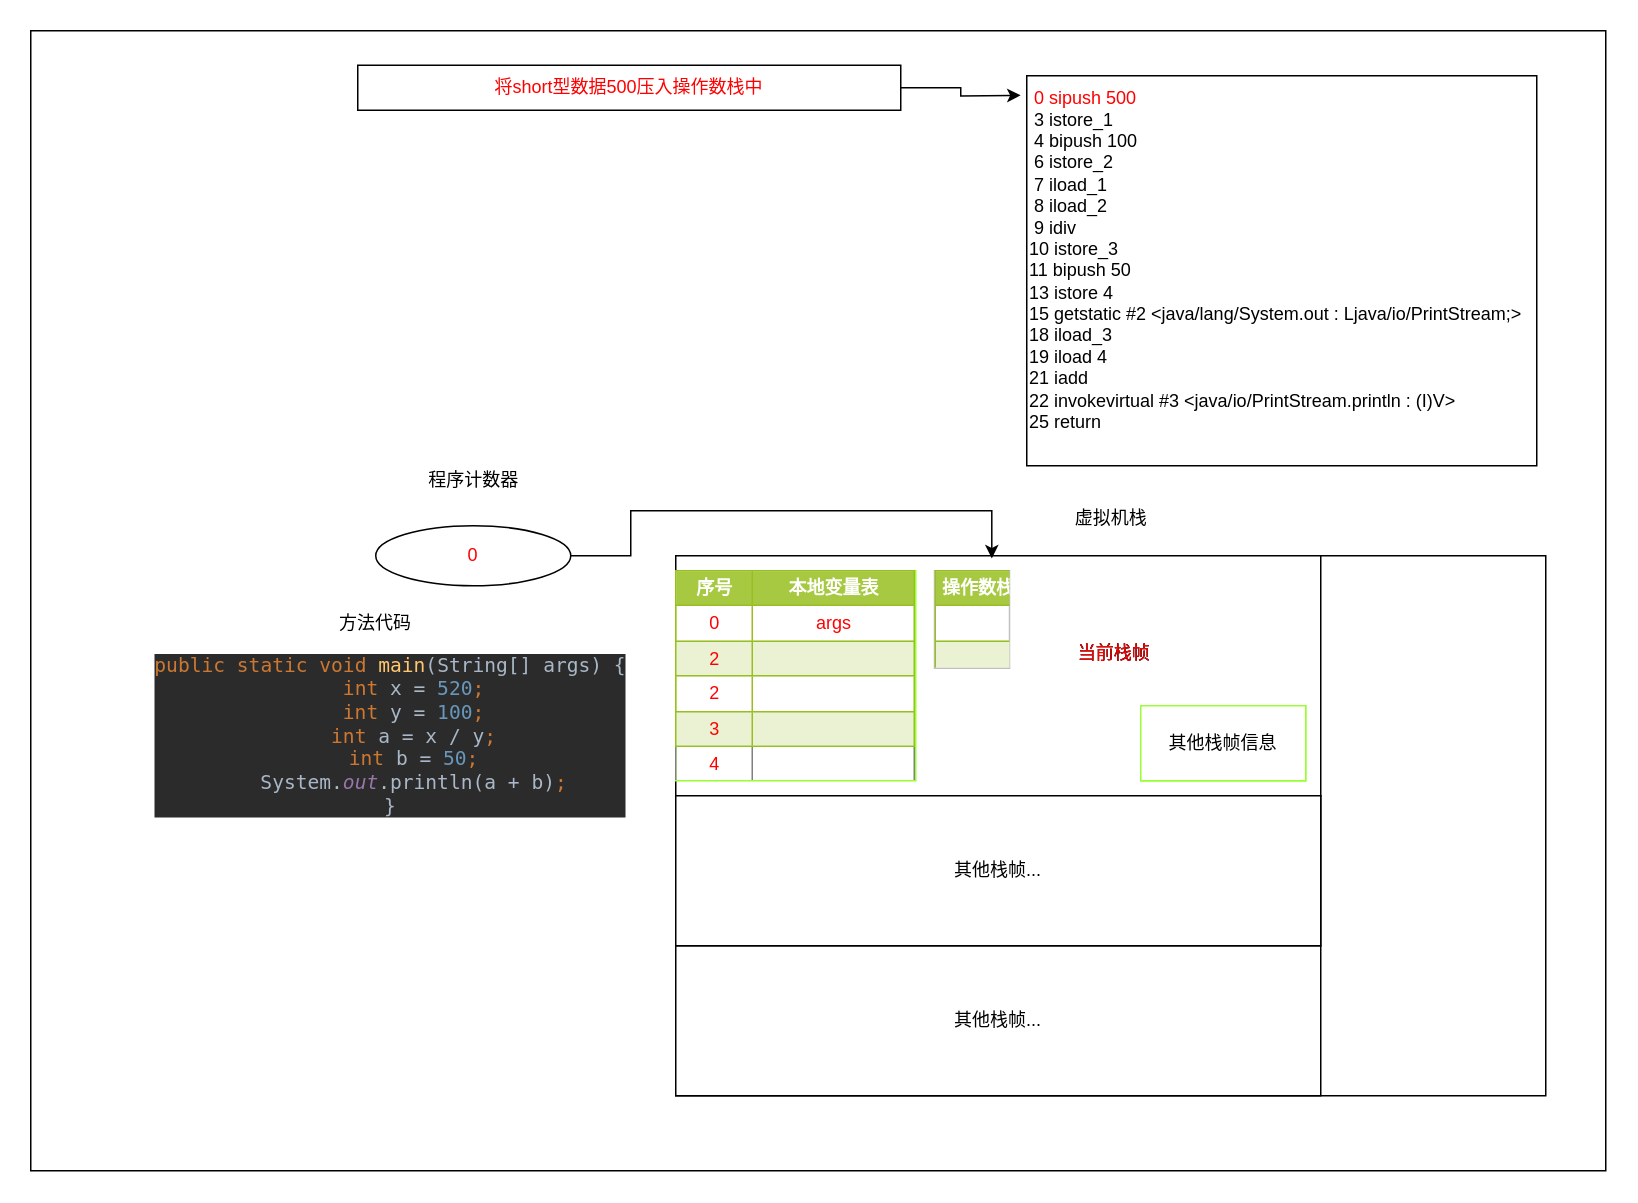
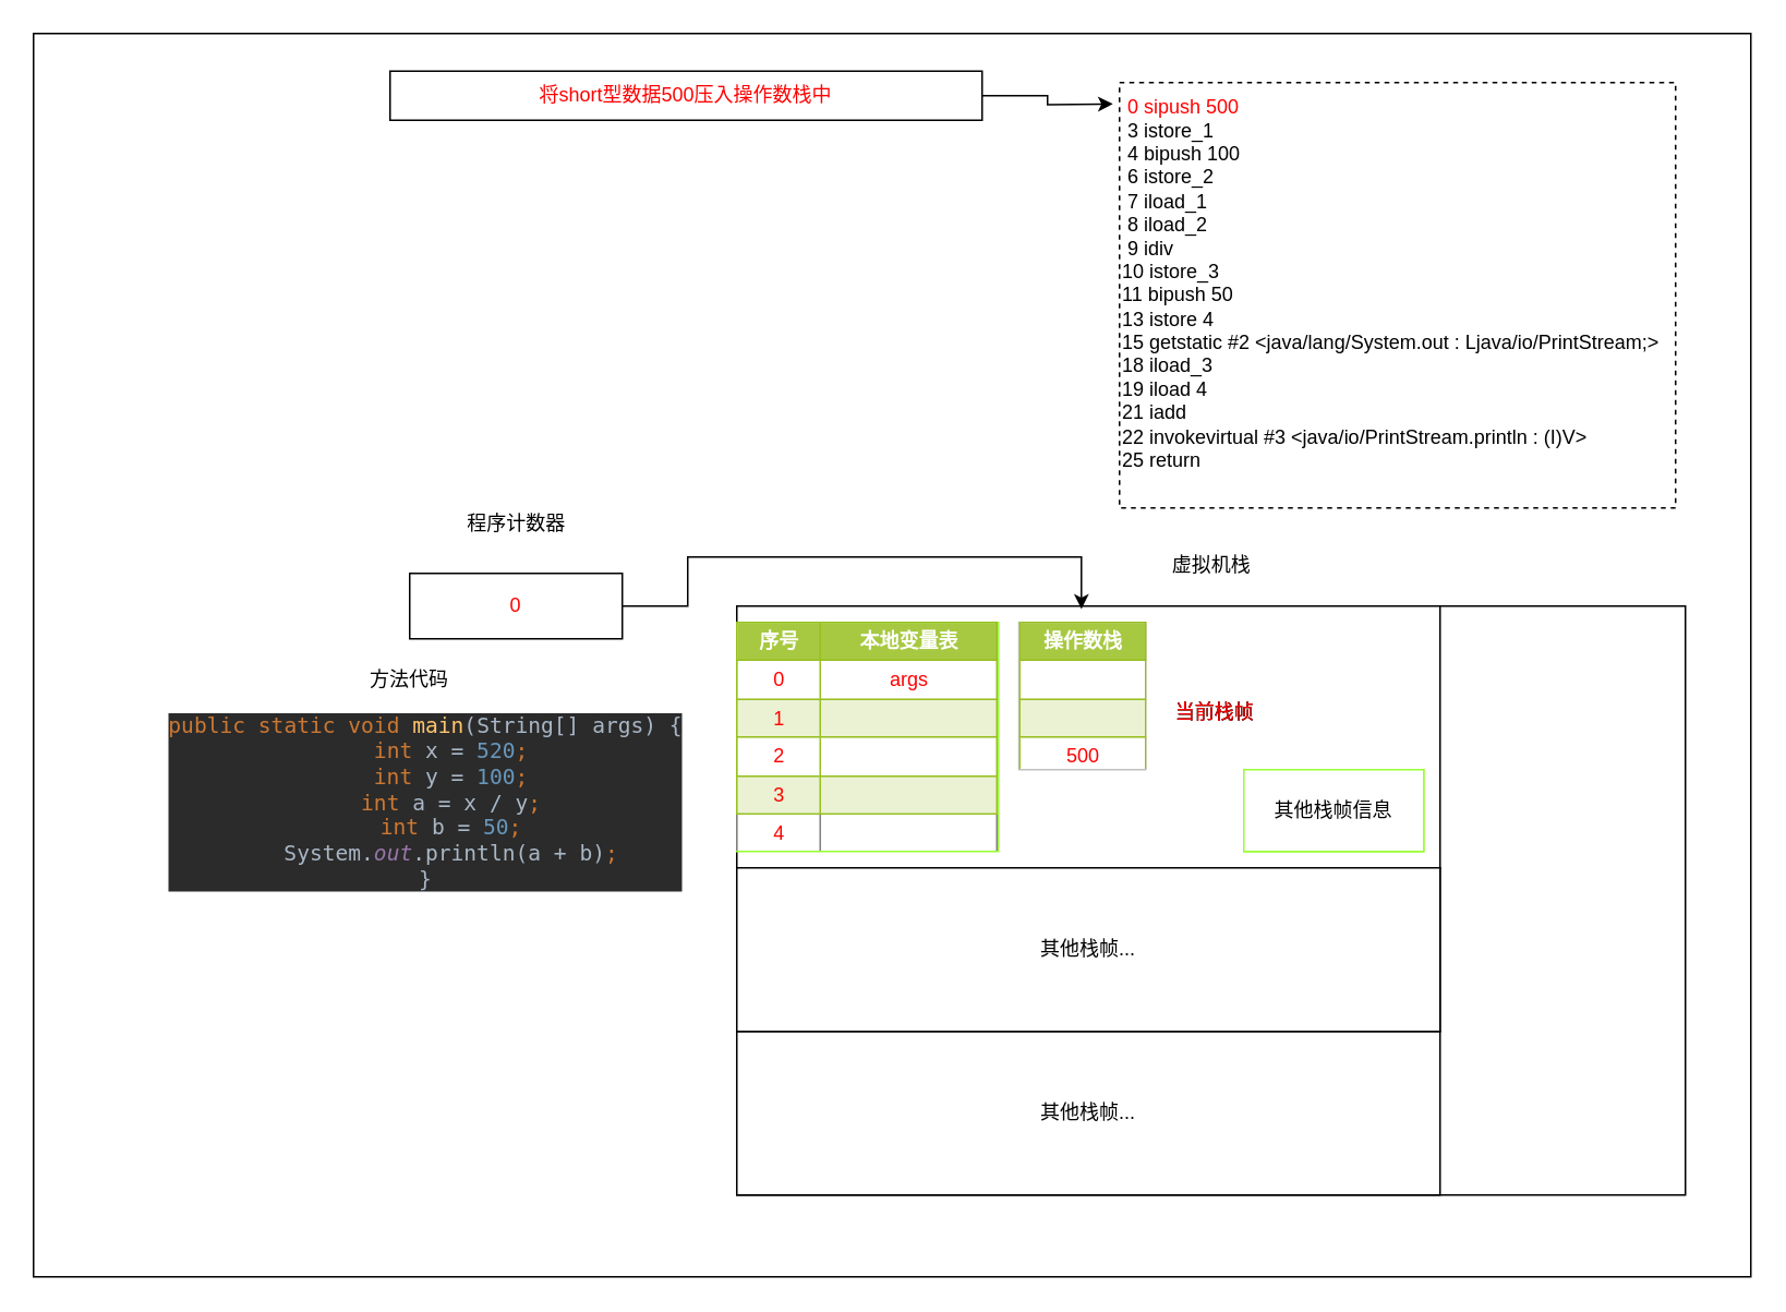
- <mxCell id="6" value="&lt;div&gt;&amp;nbsp;&lt;font color=&quot;#ff0000&quot;&gt;0 sipush 500&lt;/font&gt;&lt;/div&gt;&lt;div&gt;&amp;nbsp;3 istore_1&lt;/div&gt;&lt;div&gt;&amp;nbsp;4 bipush 100&lt;/div&gt;&lt;div&gt;&amp;nbsp;6 istore_2&lt;/div&gt;&lt;div&gt;&amp;nbsp;7 iload_1&lt;/div&gt;&lt;div&gt;&amp;nbsp;8 iload_2&lt;/div&gt;&lt;div&gt;&amp;nbsp;9 idiv&lt;/div&gt;&lt;div&gt;10 istore_3&lt;/div&gt;&lt;div&gt;11 bipush 50&lt;/div&gt;&lt;div&gt;13 istore 4&lt;/div&gt;&lt;div&gt;15 getstatic #2 &amp;lt;java/lang/System.out : Ljava/io/PrintStream;&amp;gt;&lt;/div&gt;&lt;div&gt;18 iload_3&lt;/div&gt;&lt;div&gt;19 iload 4&lt;/div&gt;&lt;div&gt;21 iadd&lt;/div&gt;&lt;div&gt;22 invokevirtual #3 &amp;lt;java/io/PrintStream.println : (I)V&amp;gt;&lt;/div&gt;&lt;div&gt;25 return&lt;/div&gt;&lt;div&gt;&lt;br&gt;&lt;/div&gt;" style="rounded=0;whiteSpace=wrap;html=1;align=left;labelBorderColor=none;" parent="2" vertex="1"><mxGeometry x="664" y="30" width="340" height="260" as="geometry" /></mxCell>
+ <mxCell id="6" value="&lt;div&gt;&amp;nbsp;&lt;font color=&quot;#ff0000&quot;&gt;0 sipush 500&lt;/font&gt;&lt;/div&gt;&lt;div&gt;&amp;nbsp;3 istore_1&lt;/div&gt;&lt;div&gt;&amp;nbsp;4 bipush 100&lt;/div&gt;&lt;div&gt;&amp;nbsp;6 istore_2&lt;/div&gt;&lt;div&gt;&amp;nbsp;7 iload_1&lt;/div&gt;&lt;div&gt;&amp;nbsp;8 iload_2&lt;/div&gt;&lt;div&gt;&amp;nbsp;9 idiv&lt;/div&gt;&lt;div&gt;10 istore_3&lt;/div&gt;&lt;div&gt;11 bipush 50&lt;/div&gt;&lt;div&gt;13 istore 4&lt;/div&gt;&lt;div&gt;15 getstatic #2 &amp;lt;java/lang/System.out : Ljava/io/PrintStream;&amp;gt;&lt;/div&gt;&lt;div&gt;18 iload_3&lt;/div&gt;&lt;div&gt;19 iload 4&lt;/div&gt;&lt;div&gt;21 iadd&lt;/div&gt;&lt;div&gt;22 invokevirtual #3 &amp;lt;java/io/PrintStream.println : (I)V&amp;gt;&lt;/div&gt;&lt;div&gt;25 return&lt;/div&gt;&lt;div&gt;&lt;br&gt;&lt;/div&gt;" style="rounded=0;whiteSpace=wrap;html=1;align=left;labelBorderColor=none;dashed=1;" parent="2" vertex="1"><mxGeometry x="664" y="30" width="340" height="260" as="geometry" /></mxCell>
- <mxCell id="7" value="&lt;font color=&quot;#ff0000&quot;&gt;0&lt;/font&gt;" style="ellipse;whiteSpace=wrap;html=1;labelBorderColor=none;" parent="2" vertex="1"><mxGeometry x="230" y="330" width="130" height="40" as="geometry" /></mxCell>
+ <mxCell id="7" value="&lt;font color=&quot;#ff0000&quot;&gt;0&lt;/font&gt;" style="rounded=0;whiteSpace=wrap;html=1;labelBorderColor=none;" parent="2" vertex="1"><mxGeometry x="230" y="330" width="130" height="40" as="geometry" /></mxCell>
- <mxCell id="16" value="&lt;table border=&quot;1&quot; width=&quot;100%&quot; height=&quot;100%&quot; cellpadding=&quot;4&quot; style=&quot;width:100%;height:100%;border-collapse:collapse;&quot;&gt;&lt;tbody&gt;&lt;tr style=&quot;background-color:#A7C942;color:#ffffff;border:1px solid #98bf21;&quot;&gt;&lt;th&gt;操作数栈&lt;/th&gt;&lt;/tr&gt;&lt;tr style=&quot;border:1px solid #98bf21;&quot;&gt;&lt;td&gt;&lt;br&gt;&lt;/td&gt;&lt;/tr&gt;&lt;tr style=&quot;background-color:#EAF2D3;border:1px solid #98bf21;&quot;&gt;&lt;td&gt;&lt;br&gt;&lt;/td&gt;&lt;/tr&gt;&lt;tr style=&quot;border:1px solid #98bf21;&quot;&gt;&lt;td&gt;500&lt;br&gt;&lt;/td&gt;&lt;/tr&gt;&lt;/tbody&gt;&lt;/table&gt;" style="text;html=1;strokeColor=#c0c0c0;fillColor=#ffffff;overflow=fill;rounded=0;labelBorderColor=none;fontColor=#FF0000;align=center;" parent="2" vertex="1"><mxGeometry x="602.5" y="360" width="50" height="65" as="geometry" /></mxCell>
+ <mxCell id="16" value="&lt;table border=&quot;1&quot; width=&quot;100%&quot; height=&quot;100%&quot; cellpadding=&quot;4&quot; style=&quot;width:100%;height:100%;border-collapse:collapse;&quot;&gt;&lt;tbody&gt;&lt;tr style=&quot;background-color:#A7C942;color:#ffffff;border:1px solid #98bf21;&quot;&gt;&lt;th&gt;操作数栈&lt;/th&gt;&lt;/tr&gt;&lt;tr style=&quot;border:1px solid #98bf21;&quot;&gt;&lt;td&gt;&lt;br&gt;&lt;/td&gt;&lt;/tr&gt;&lt;tr style=&quot;background-color:#EAF2D3;border:1px solid #98bf21;&quot;&gt;&lt;td&gt;&lt;br&gt;&lt;/td&gt;&lt;/tr&gt;&lt;tr style=&quot;border:1px solid #98bf21;&quot;&gt;&lt;td&gt;500&lt;br&gt;&lt;/td&gt;&lt;/tr&gt;&lt;/tbody&gt;&lt;/table&gt;" style="text;html=1;strokeColor=#c0c0c0;fillColor=#ffffff;overflow=fill;rounded=0;labelBorderColor=none;fontColor=#FF0000;align=center;" parent="2" vertex="1"><mxGeometry x="602.5" y="360" width="77.5" height="90" as="geometry" /></mxCell>
- <mxCell id="15" value="&lt;table border=&quot;1&quot; width=&quot;100%&quot; height=&quot;100%&quot; cellpadding=&quot;4&quot; style=&quot;width:100%;height:100%;border-collapse:collapse;&quot;&gt;&lt;tbody&gt;&lt;tr style=&quot;background-color:#A7C942;color:#ffffff;border:1px solid #98bf21;&quot;&gt;&lt;th&gt;序号&lt;/th&gt;&lt;th&gt;本地变量表&lt;/th&gt;&lt;/tr&gt;&lt;tr style=&quot;border:1px solid #98bf21;&quot;&gt;&lt;td&gt;0&lt;/td&gt;&lt;td&gt;args&lt;/td&gt;&lt;/tr&gt;&lt;tr style=&quot;background-color:#EAF2D3;border:1px solid #98bf21;&quot;&gt;&lt;td&gt;2&lt;/td&gt;&lt;td&gt;&lt;br&gt;&lt;/td&gt;&lt;/tr&gt;&lt;tr style=&quot;border:1px solid #98bf21;&quot;&gt;&lt;td&gt;2&lt;/td&gt;&lt;td&gt;&lt;br&gt;&lt;/td&gt;&lt;/tr&gt;&lt;tr style=&quot;background-color:#EAF2D3;border:1px solid #98bf21;&quot;&gt;&lt;td&gt;3&lt;/td&gt;&lt;td&gt;&lt;br&gt;&lt;/td&gt;&lt;/tr&gt;&lt;tr&gt;&lt;td&gt;4&lt;/td&gt;&lt;td&gt;&lt;br&gt;&lt;/td&gt;&lt;/tr&gt;&lt;/tbody&gt;&lt;/table&gt;" style="text;html=1;strokeColor=#99FF33;fillColor=#ffffff;overflow=fill;rounded=0;labelBorderColor=none;fontColor=#FF0000;align=center;" parent="2" vertex="1"><mxGeometry x="430" y="360" width="160" height="140" as="geometry" /></mxCell>
+ <mxCell id="15" value="&lt;table border=&quot;1&quot; width=&quot;100%&quot; height=&quot;100%&quot; cellpadding=&quot;4&quot; style=&quot;width:100%;height:100%;border-collapse:collapse;&quot;&gt;&lt;tbody&gt;&lt;tr style=&quot;background-color:#A7C942;color:#ffffff;border:1px solid #98bf21;&quot;&gt;&lt;th&gt;序号&lt;/th&gt;&lt;th&gt;本地变量表&lt;/th&gt;&lt;/tr&gt;&lt;tr style=&quot;border:1px solid #98bf21;&quot;&gt;&lt;td&gt;0&lt;/td&gt;&lt;td&gt;args&lt;/td&gt;&lt;/tr&gt;&lt;tr style=&quot;background-color:#EAF2D3;border:1px solid #98bf21;&quot;&gt;&lt;td&gt;1&lt;/td&gt;&lt;td&gt;&lt;br&gt;&lt;/td&gt;&lt;/tr&gt;&lt;tr style=&quot;border:1px solid #98bf21;&quot;&gt;&lt;td&gt;2&lt;/td&gt;&lt;td&gt;&lt;br&gt;&lt;/td&gt;&lt;/tr&gt;&lt;tr style=&quot;background-color:#EAF2D3;border:1px solid #98bf21;&quot;&gt;&lt;td&gt;3&lt;/td&gt;&lt;td&gt;&lt;br&gt;&lt;/td&gt;&lt;/tr&gt;&lt;tr&gt;&lt;td&gt;4&lt;/td&gt;&lt;td&gt;&lt;br&gt;&lt;/td&gt;&lt;/tr&gt;&lt;/tbody&gt;&lt;/table&gt;" style="text;html=1;strokeColor=#99FF33;fillColor=#ffffff;overflow=fill;rounded=0;labelBorderColor=none;fontColor=#FF0000;align=center;" parent="2" vertex="1"><mxGeometry x="430" y="360" width="160" height="140" as="geometry" /></mxCell>
